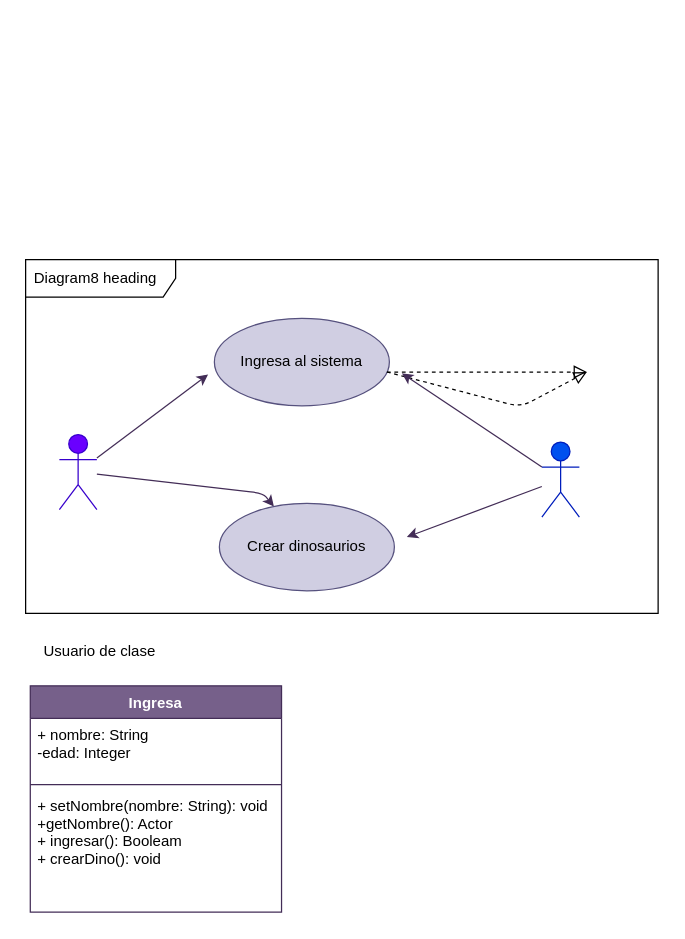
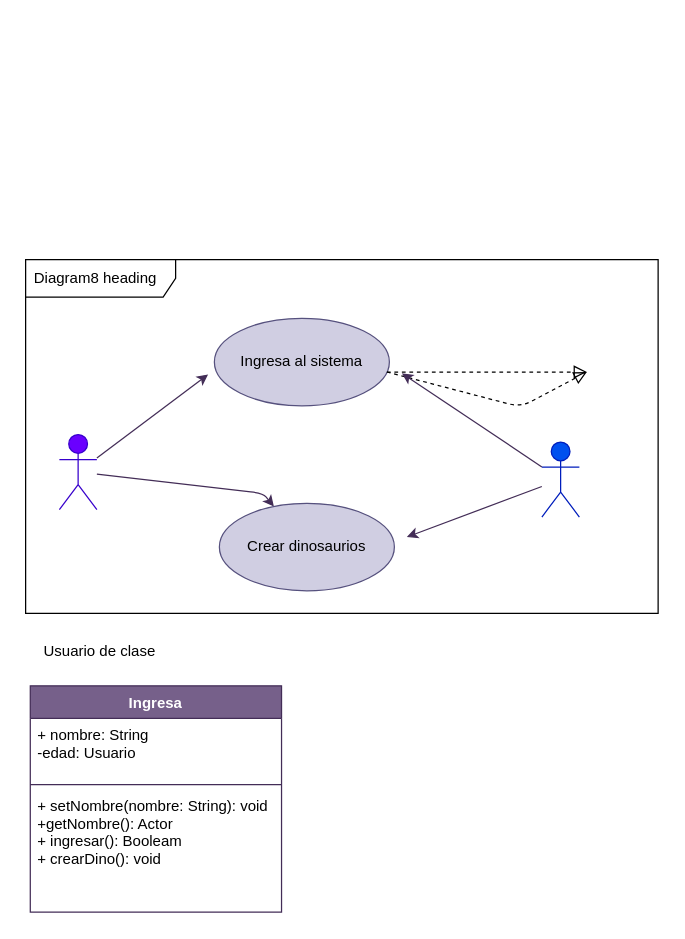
- <mxCell id="16" value="+ nombre: String&#10;-edad: Integer" style="text;strokeColor=none;fillColor=none;align=left;verticalAlign=top;spacingLeft=4;spacingRight=4;overflow=hidden;rotatable=0;points=[[0,0.5],[1,0.5]];portConstraint=eastwest;labelBackgroundColor=none;" vertex="1" parent="15"><mxGeometry y="26" width="201" height="49" as="geometry" /></mxCell>
+ <mxCell id="16" value="+ nombre: String&#10;-edad: Usuario" style="text;strokeColor=none;fillColor=none;align=left;verticalAlign=top;spacingLeft=4;spacingRight=4;overflow=hidden;rotatable=0;points=[[0,0.5],[1,0.5]];portConstraint=eastwest;labelBackgroundColor=none;" vertex="1" parent="15"><mxGeometry y="26" width="201" height="49" as="geometry" /></mxCell>
